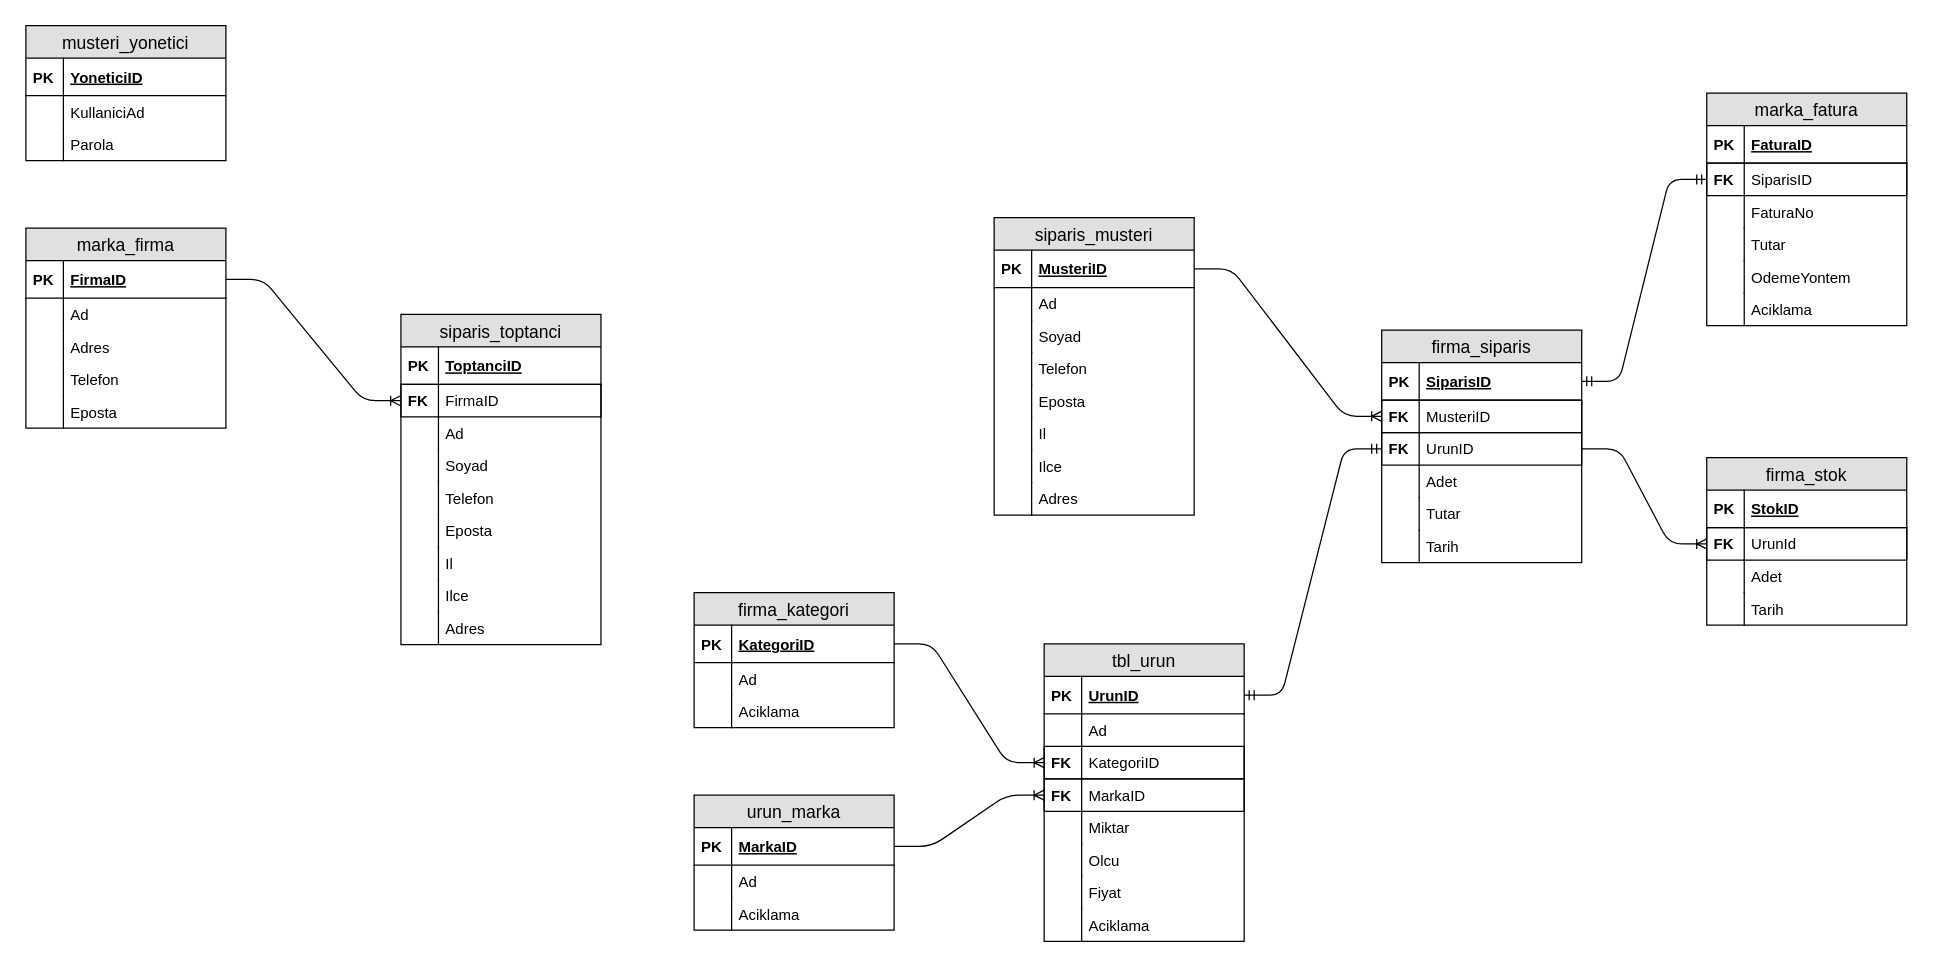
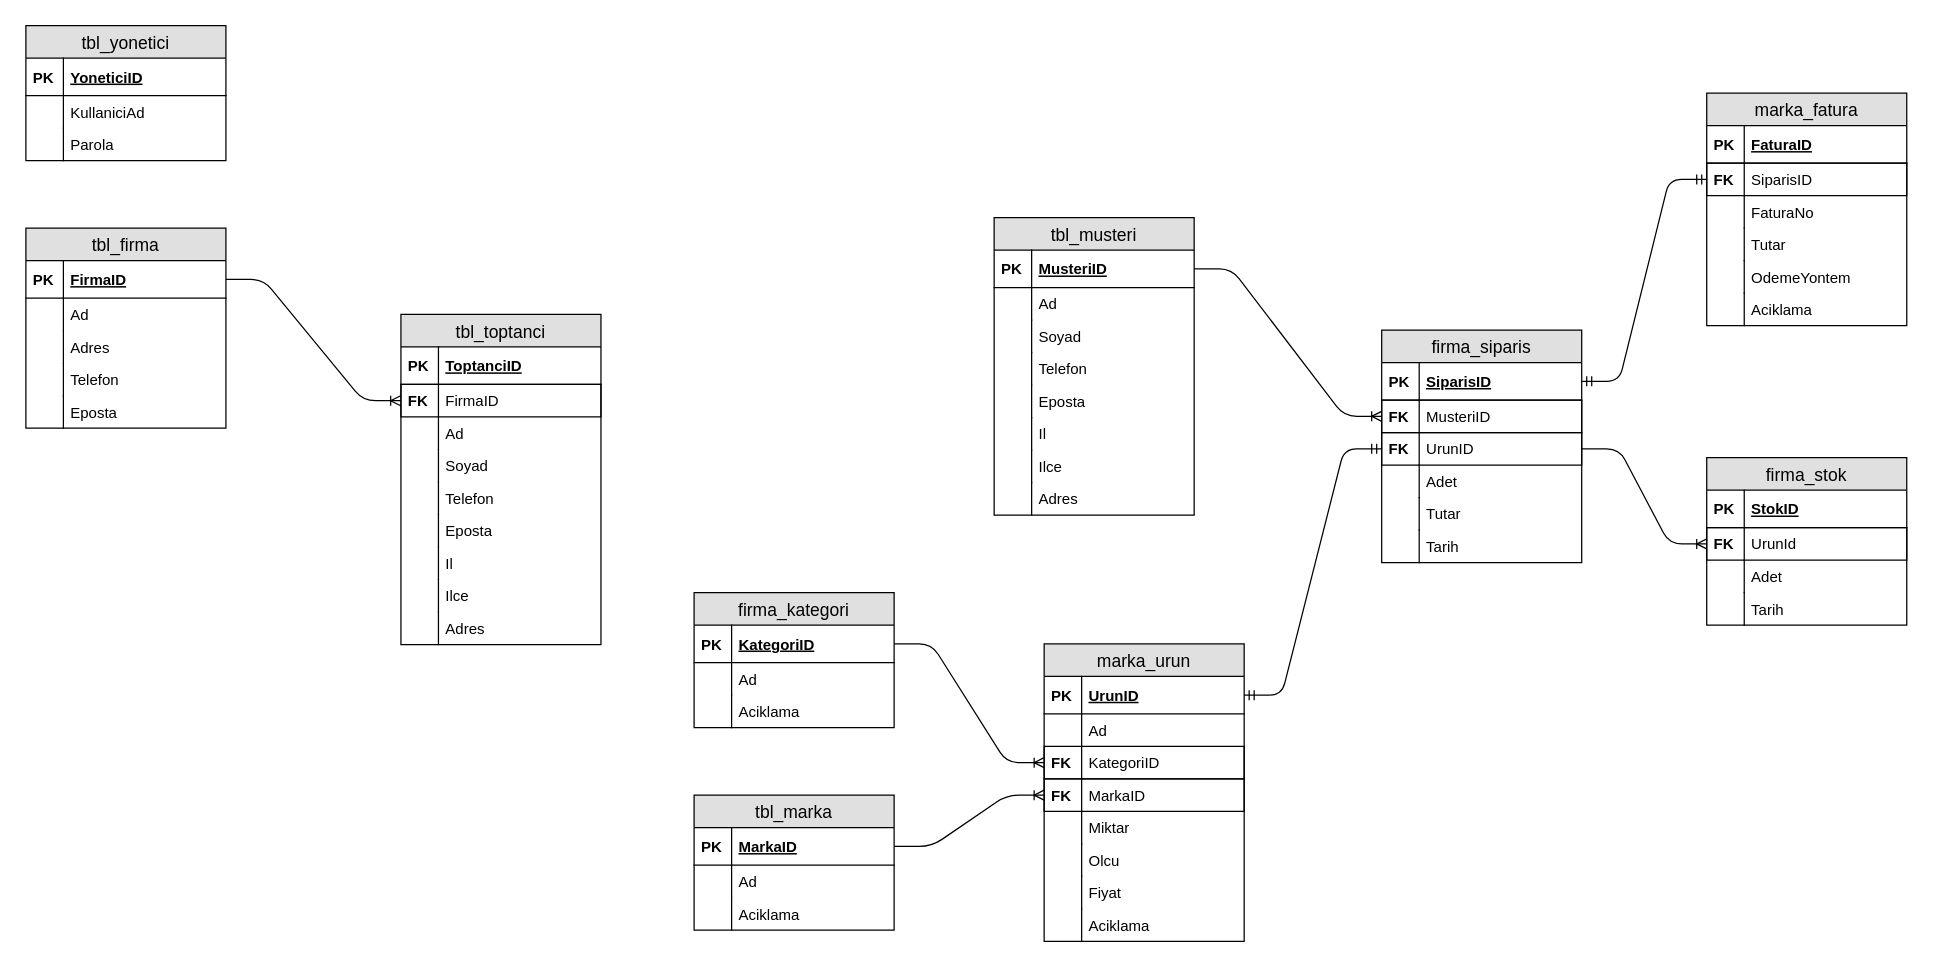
- <mxCell id="2" value="musteri_yonetici" style="swimlane;fontStyle=0;childLayout=stackLayout;horizontal=1;startSize=26;fillColor=#e0e0e0;horizontalStack=0;resizeParent=1;resizeParentMax=0;resizeLast=0;collapsible=1;marginBottom=0;swimlaneFillColor=#ffffff;align=center;fontSize=14;" parent="1" vertex="1"><mxGeometry x="20.21" y="20" width="160" height="108" as="geometry" /></mxCell>
+ <mxCell id="2" value="tbl_yonetici" style="swimlane;fontStyle=0;childLayout=stackLayout;horizontal=1;startSize=26;fillColor=#e0e0e0;horizontalStack=0;resizeParent=1;resizeParentMax=0;resizeLast=0;collapsible=1;marginBottom=0;swimlaneFillColor=#ffffff;align=center;fontSize=14;" parent="1" vertex="1"><mxGeometry x="20.21" y="20" width="160" height="108" as="geometry" /></mxCell>
- <mxCell id="105" value="siparis_musteri" style="swimlane;fontStyle=0;childLayout=stackLayout;horizontal=1;startSize=26;fillColor=#e0e0e0;horizontalStack=0;resizeParent=1;resizeParentMax=0;resizeLast=0;collapsible=1;marginBottom=0;swimlaneFillColor=#ffffff;align=center;fontSize=14;" parent="1" vertex="1"><mxGeometry x="794.71" y="173.5" width="160" height="238" as="geometry" /></mxCell>
+ <mxCell id="105" value="tbl_musteri" style="swimlane;fontStyle=0;childLayout=stackLayout;horizontal=1;startSize=26;fillColor=#e0e0e0;horizontalStack=0;resizeParent=1;resizeParentMax=0;resizeLast=0;collapsible=1;marginBottom=0;swimlaneFillColor=#ffffff;align=center;fontSize=14;" parent="1" vertex="1"><mxGeometry x="794.71" y="173.5" width="160" height="238" as="geometry" /></mxCell>
- <mxCell id="41" value="marka_firma" style="swimlane;fontStyle=0;childLayout=stackLayout;horizontal=1;startSize=26;fillColor=#e0e0e0;horizontalStack=0;resizeParent=1;resizeParentMax=0;resizeLast=0;collapsible=1;marginBottom=0;swimlaneFillColor=#ffffff;align=center;fontSize=14;" parent="1" vertex="1"><mxGeometry x="20.21" y="182" width="160" height="160" as="geometry" /></mxCell>
+ <mxCell id="41" value="tbl_firma" style="swimlane;fontStyle=0;childLayout=stackLayout;horizontal=1;startSize=26;fillColor=#e0e0e0;horizontalStack=0;resizeParent=1;resizeParentMax=0;resizeLast=0;collapsible=1;marginBottom=0;swimlaneFillColor=#ffffff;align=center;fontSize=14;" parent="1" vertex="1"><mxGeometry x="20.21" y="182" width="160" height="160" as="geometry" /></mxCell>
- <mxCell id="22" value="siparis_toptanci" style="swimlane;fontStyle=0;childLayout=stackLayout;horizontal=1;startSize=26;fillColor=#e0e0e0;horizontalStack=0;resizeParent=1;resizeParentMax=0;resizeLast=0;collapsible=1;marginBottom=0;swimlaneFillColor=#ffffff;align=center;fontSize=14;" parent="1" vertex="1"><mxGeometry x="320.21" y="251" width="160" height="264" as="geometry" /></mxCell>
+ <mxCell id="22" value="tbl_toptanci" style="swimlane;fontStyle=0;childLayout=stackLayout;horizontal=1;startSize=26;fillColor=#e0e0e0;horizontalStack=0;resizeParent=1;resizeParentMax=0;resizeLast=0;collapsible=1;marginBottom=0;swimlaneFillColor=#ffffff;align=center;fontSize=14;" parent="1" vertex="1"><mxGeometry x="320.21" y="251" width="160" height="264" as="geometry" /></mxCell>
- <mxCell id="74" value="tbl_urun" style="swimlane;fontStyle=0;childLayout=stackLayout;horizontal=1;startSize=26;fillColor=#e0e0e0;horizontalStack=0;resizeParent=1;resizeParentMax=0;resizeLast=0;collapsible=1;marginBottom=0;swimlaneFillColor=#ffffff;align=center;fontSize=14;" parent="1" vertex="1"><mxGeometry x="834.71" y="514.5" width="160" height="238" as="geometry" /></mxCell>
+ <mxCell id="74" value="marka_urun" style="swimlane;fontStyle=0;childLayout=stackLayout;horizontal=1;startSize=26;fillColor=#e0e0e0;horizontalStack=0;resizeParent=1;resizeParentMax=0;resizeLast=0;collapsible=1;marginBottom=0;swimlaneFillColor=#ffffff;align=center;fontSize=14;" parent="1" vertex="1"><mxGeometry x="834.71" y="514.5" width="160" height="238" as="geometry" /></mxCell>
- <mxCell id="91" value="urun_marka" style="swimlane;fontStyle=0;childLayout=stackLayout;horizontal=1;startSize=26;fillColor=#e0e0e0;horizontalStack=0;resizeParent=1;resizeParentMax=0;resizeLast=0;collapsible=1;marginBottom=0;swimlaneFillColor=#ffffff;align=center;fontSize=14;" parent="1" vertex="1"><mxGeometry x="554.71" y="635.5" width="160" height="108" as="geometry" /></mxCell>
+ <mxCell id="91" value="tbl_marka" style="swimlane;fontStyle=0;childLayout=stackLayout;horizontal=1;startSize=26;fillColor=#e0e0e0;horizontalStack=0;resizeParent=1;resizeParentMax=0;resizeLast=0;collapsible=1;marginBottom=0;swimlaneFillColor=#ffffff;align=center;fontSize=14;" parent="1" vertex="1"><mxGeometry x="554.71" y="635.5" width="160" height="108" as="geometry" /></mxCell>
